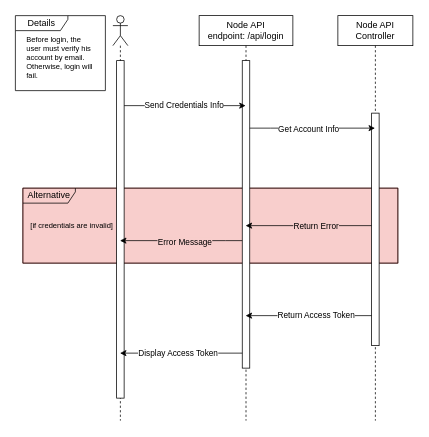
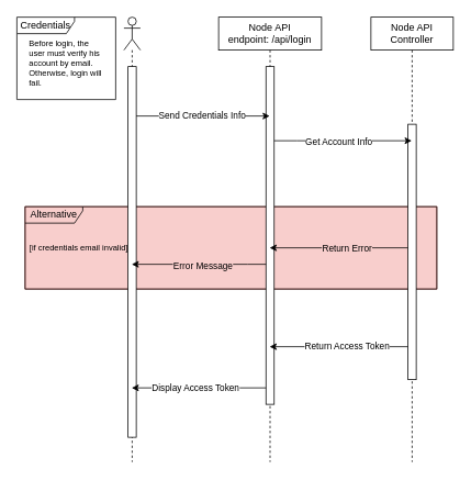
- <mxCell id="21" value="Details" style="shape=umlFrame;whiteSpace=wrap;html=1;pointerEvents=0;width=70;height=20;" parent="1" vertex="1"><mxGeometry x="20" y="20" width="120" height="100" as="geometry" /></mxCell>
+ <mxCell id="21" value="Credentials" style="shape=umlFrame;whiteSpace=wrap;html=1;pointerEvents=0;width=70;height=20;" parent="1" vertex="1"><mxGeometry x="20" y="20" width="120" height="100" as="geometry" /></mxCell>
- <mxCell id="12" value="&lt;font style=&quot;font-size: 10px;&quot;&gt;[if credentials are invalid]&lt;/font&gt;" style="text;html=1;align=center;verticalAlign=middle;resizable=0;points=[];autosize=1;strokeColor=none;fillColor=none;" parent="1" vertex="1"><mxGeometry x="30" y="285" width="130" height="30" as="geometry" /></mxCell>
+ <mxCell id="12" value="&lt;font style=&quot;font-size: 10px;&quot;&gt;[if credentials email invalid]&lt;/font&gt;" style="text;html=1;align=center;verticalAlign=middle;resizable=0;points=[];autosize=1;strokeColor=none;fillColor=none;" parent="1" vertex="1"><mxGeometry x="30" y="285" width="130" height="30" as="geometry" /></mxCell>
